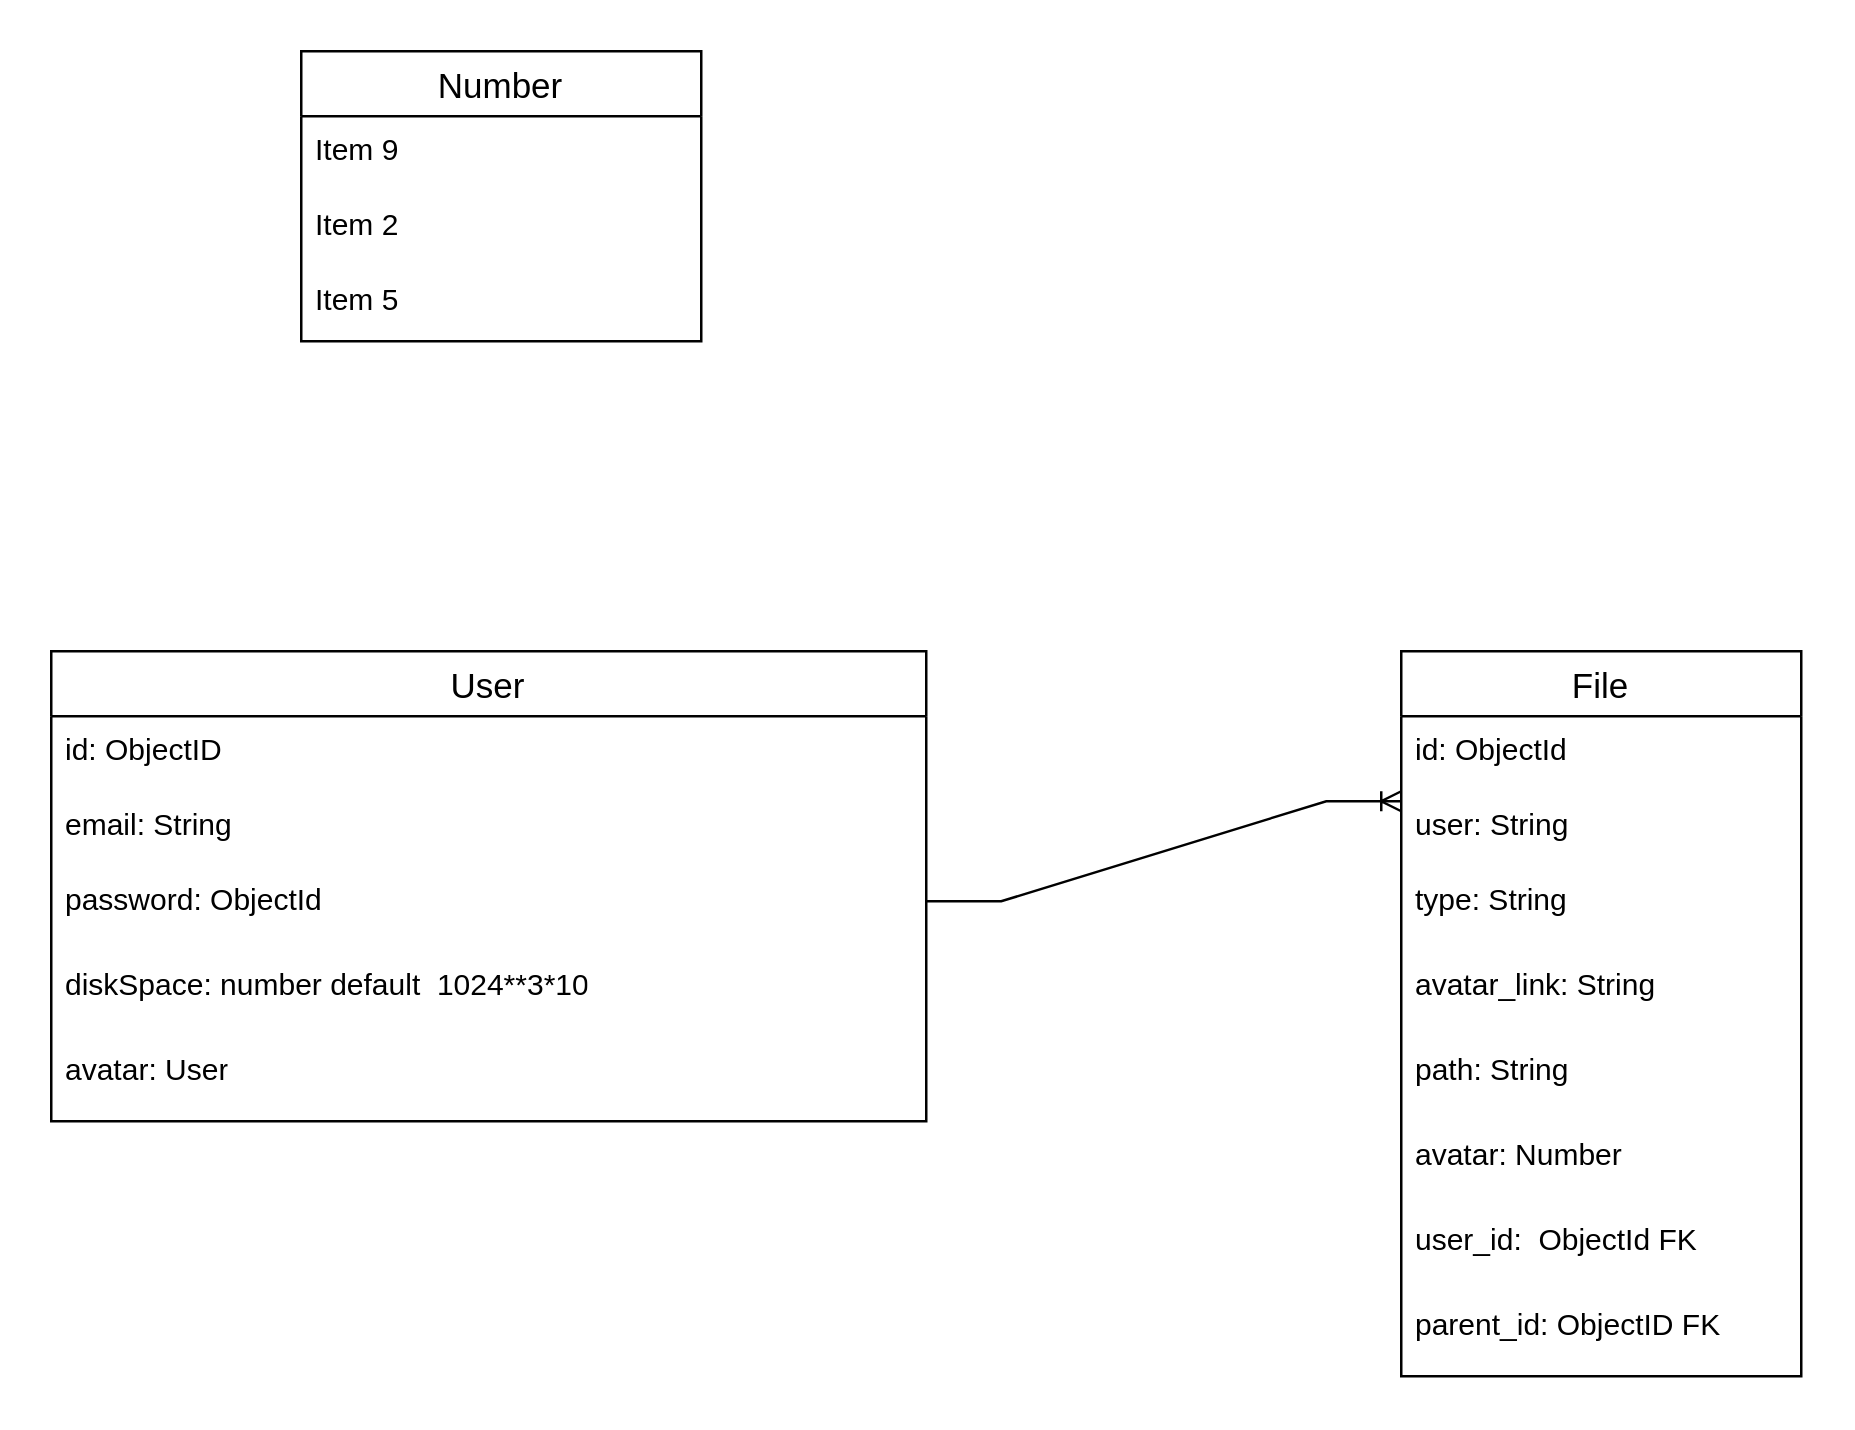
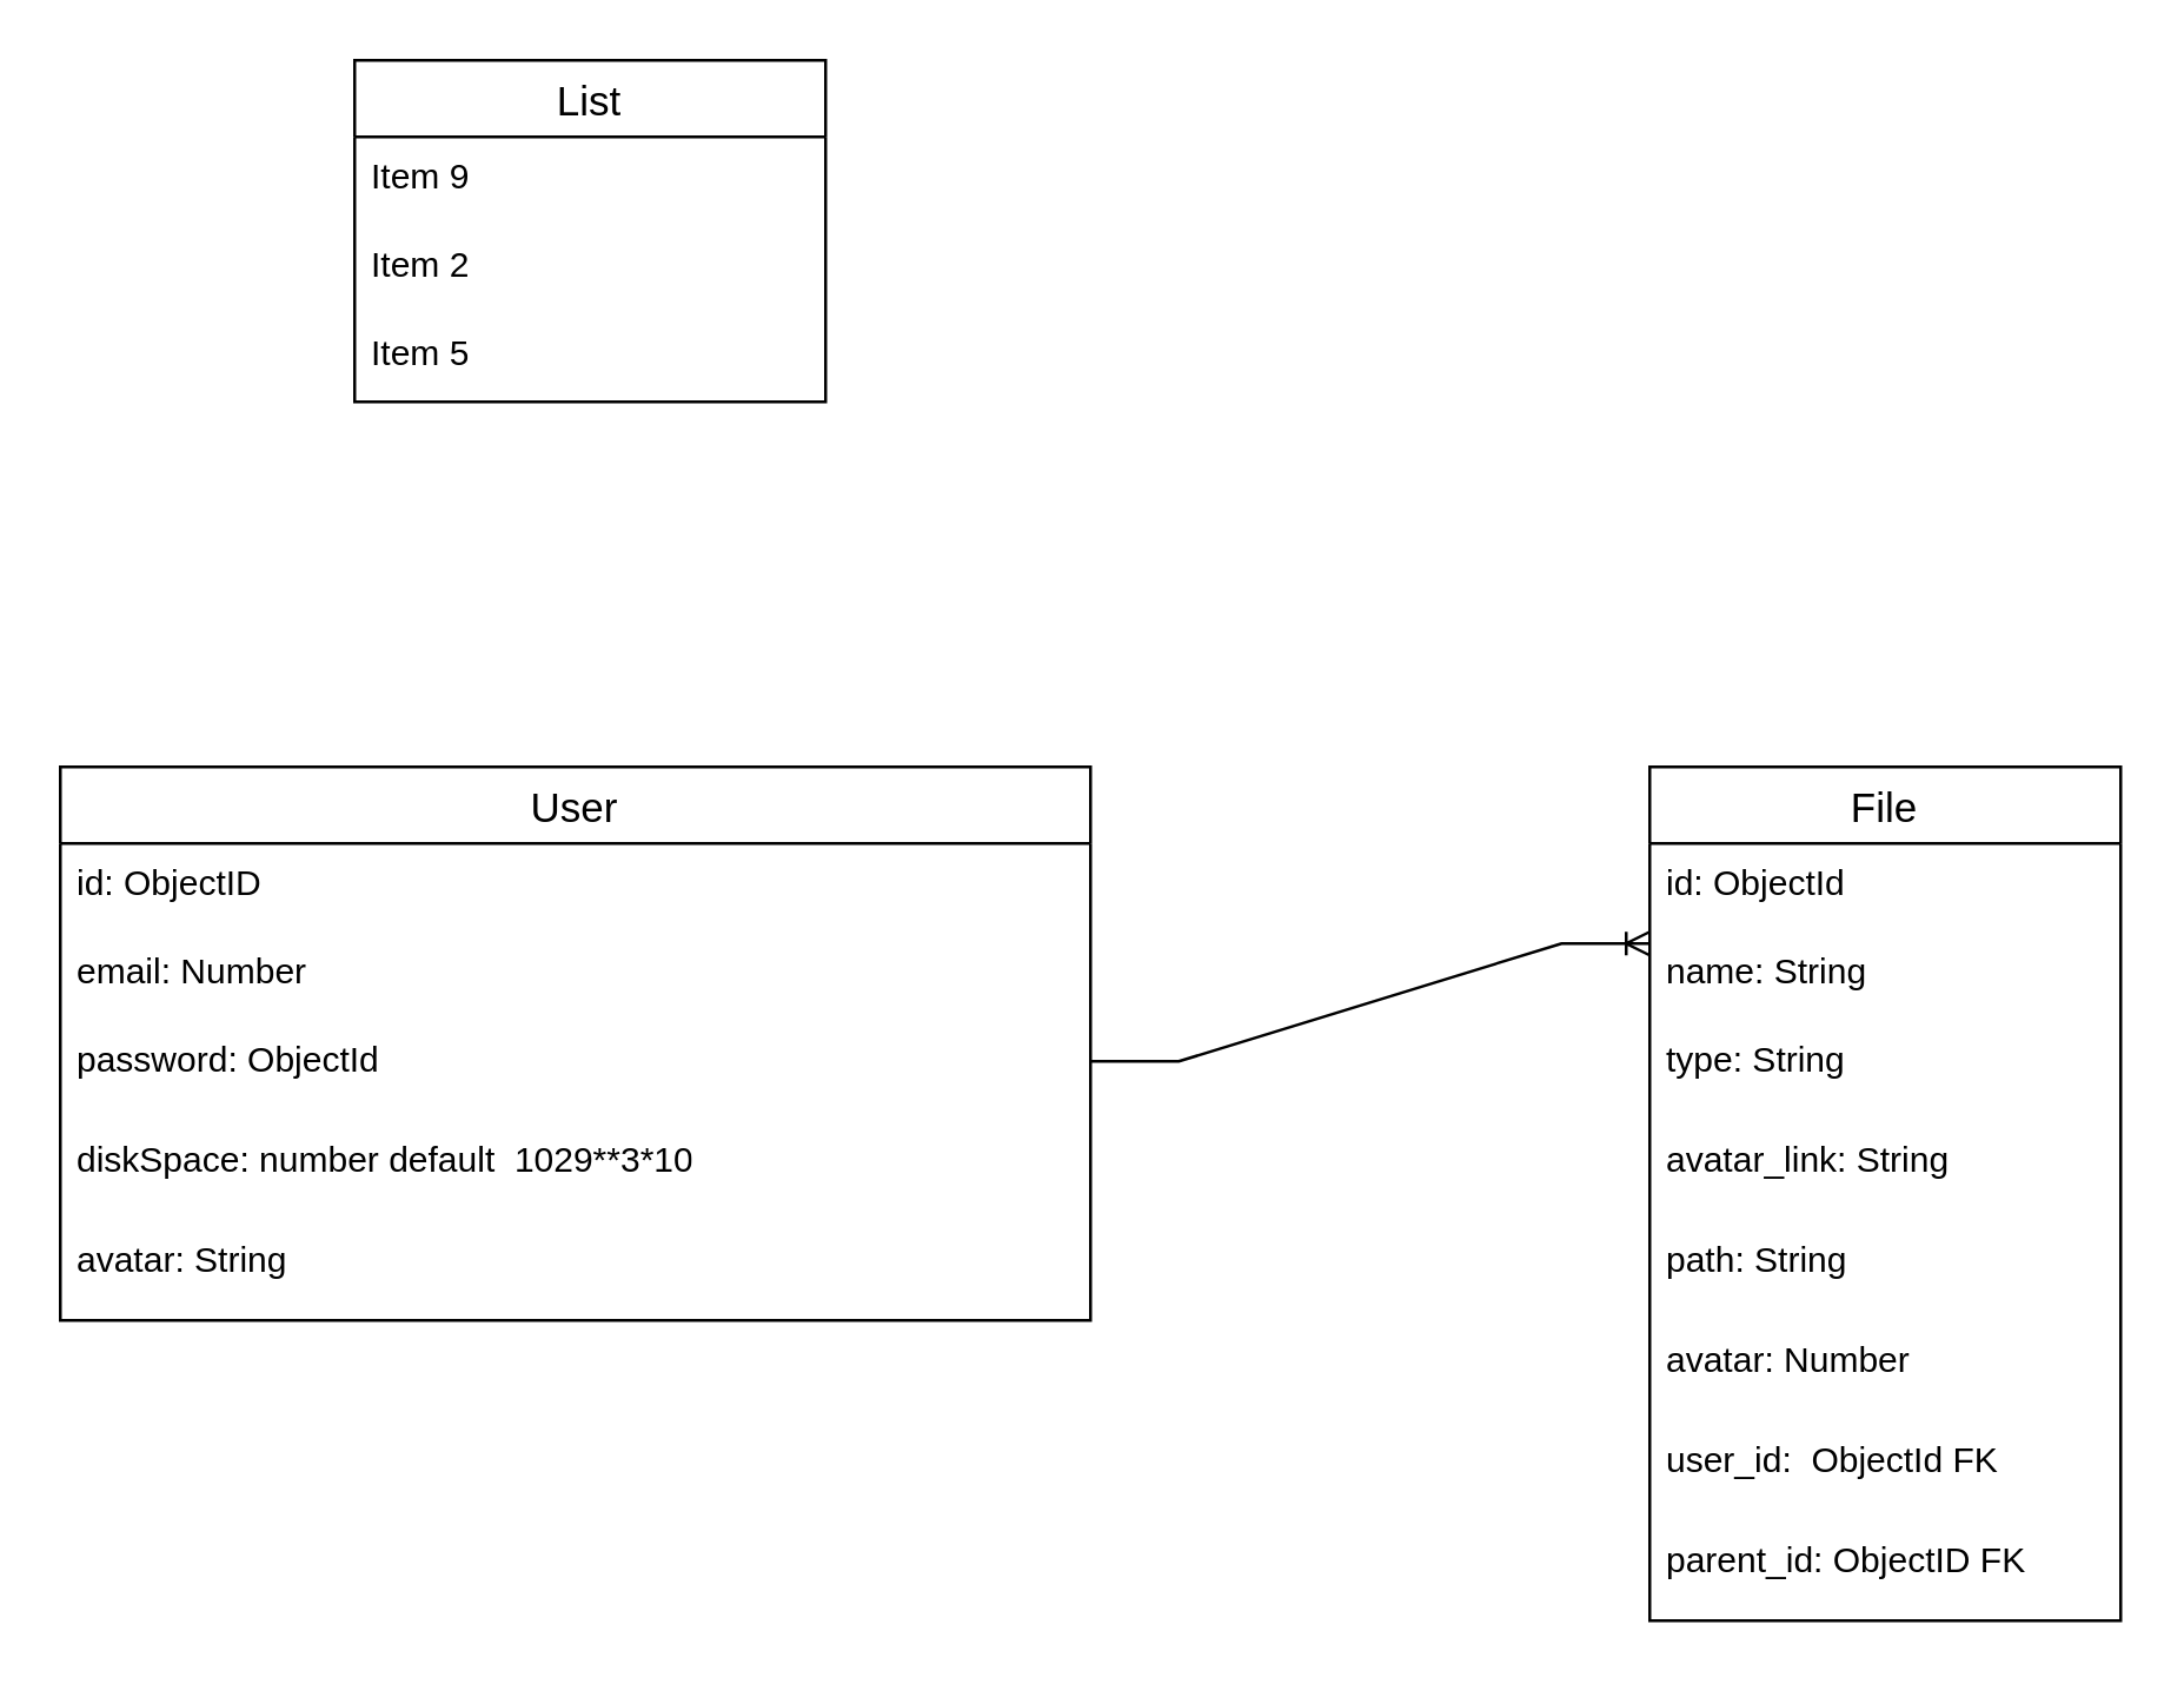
- <mxCell id="18" value="Number" style="swimlane;fontStyle=0;childLayout=stackLayout;horizontal=1;startSize=26;horizontalStack=0;resizeParent=1;resizeParentMax=0;resizeLast=0;collapsible=1;marginBottom=0;align=center;fontSize=14;" parent="1" vertex="1"><mxGeometry x="120" y="20" width="160" height="116" as="geometry" /></mxCell>
+ <mxCell id="18" value="List" style="swimlane;fontStyle=0;childLayout=stackLayout;horizontal=1;startSize=26;horizontalStack=0;resizeParent=1;resizeParentMax=0;resizeLast=0;collapsible=1;marginBottom=0;align=center;fontSize=14;" parent="1" vertex="1"><mxGeometry x="120" y="20" width="160" height="116" as="geometry" /></mxCell>
- <mxCell id="4" value="email: String" style="text;strokeColor=none;fillColor=none;spacingLeft=4;spacingRight=4;overflow=hidden;rotatable=0;points=[[0,0.5],[1,0.5]];portConstraint=eastwest;fontSize=12;whiteSpace=wrap;html=1;" parent="2" vertex="1"><mxGeometry y="56" width="350" height="30" as="geometry" /></mxCell>
+ <mxCell id="4" value="email: Number" style="text;strokeColor=none;fillColor=none;spacingLeft=4;spacingRight=4;overflow=hidden;rotatable=0;points=[[0,0.5],[1,0.5]];portConstraint=eastwest;fontSize=12;whiteSpace=wrap;html=1;" parent="2" vertex="1"><mxGeometry y="56" width="350" height="30" as="geometry" /></mxCell>
- <mxCell id="10" value="user: String" style="text;strokeColor=none;fillColor=none;spacingLeft=4;spacingRight=4;overflow=hidden;rotatable=0;points=[[0,0.5],[1,0.5]];portConstraint=eastwest;fontSize=12;whiteSpace=wrap;html=1;" parent="8" vertex="1"><mxGeometry y="56" width="160" height="30" as="geometry" /></mxCell>
+ <mxCell id="10" value="name: String" style="text;strokeColor=none;fillColor=none;spacingLeft=4;spacingRight=4;overflow=hidden;rotatable=0;points=[[0,0.5],[1,0.5]];portConstraint=eastwest;fontSize=12;whiteSpace=wrap;html=1;" parent="8" vertex="1"><mxGeometry y="56" width="160" height="30" as="geometry" /></mxCell>
- <mxCell id="6" value="diskSpace: number default&amp;nbsp; 1024**3*10" style="text;strokeColor=none;fillColor=none;spacingLeft=4;spacingRight=4;overflow=hidden;rotatable=0;points=[[0,0.5],[1,0.5]];portConstraint=eastwest;fontSize=12;whiteSpace=wrap;html=1;" parent="2" vertex="1"><mxGeometry y="120" width="350" height="34" as="geometry" /></mxCell>
+ <mxCell id="6" value="diskSpace: number default&amp;nbsp; 1029**3*10" style="text;strokeColor=none;fillColor=none;spacingLeft=4;spacingRight=4;overflow=hidden;rotatable=0;points=[[0,0.5],[1,0.5]];portConstraint=eastwest;fontSize=12;whiteSpace=wrap;html=1;" parent="2" vertex="1"><mxGeometry y="120" width="350" height="34" as="geometry" /></mxCell>
- <mxCell id="7" value="avatar: User" style="text;strokeColor=none;fillColor=none;spacingLeft=4;spacingRight=4;overflow=hidden;rotatable=0;points=[[0,0.5],[1,0.5]];portConstraint=eastwest;fontSize=12;whiteSpace=wrap;html=1;" parent="2" vertex="1"><mxGeometry y="154" width="350" height="34" as="geometry" /></mxCell>
+ <mxCell id="7" value="avatar: String" style="text;strokeColor=none;fillColor=none;spacingLeft=4;spacingRight=4;overflow=hidden;rotatable=0;points=[[0,0.5],[1,0.5]];portConstraint=eastwest;fontSize=12;whiteSpace=wrap;html=1;" parent="2" vertex="1"><mxGeometry y="154" width="350" height="34" as="geometry" /></mxCell>
